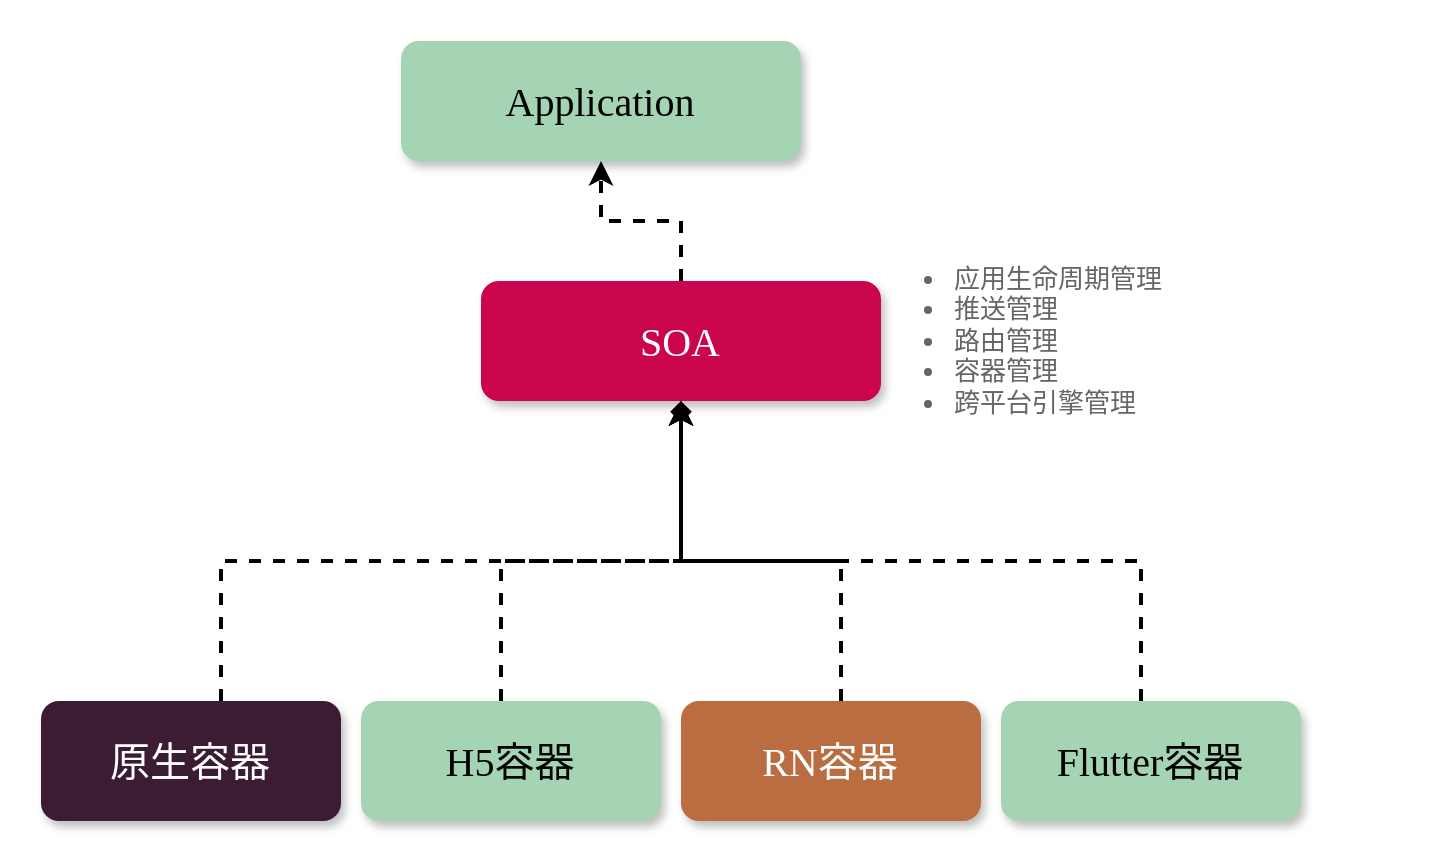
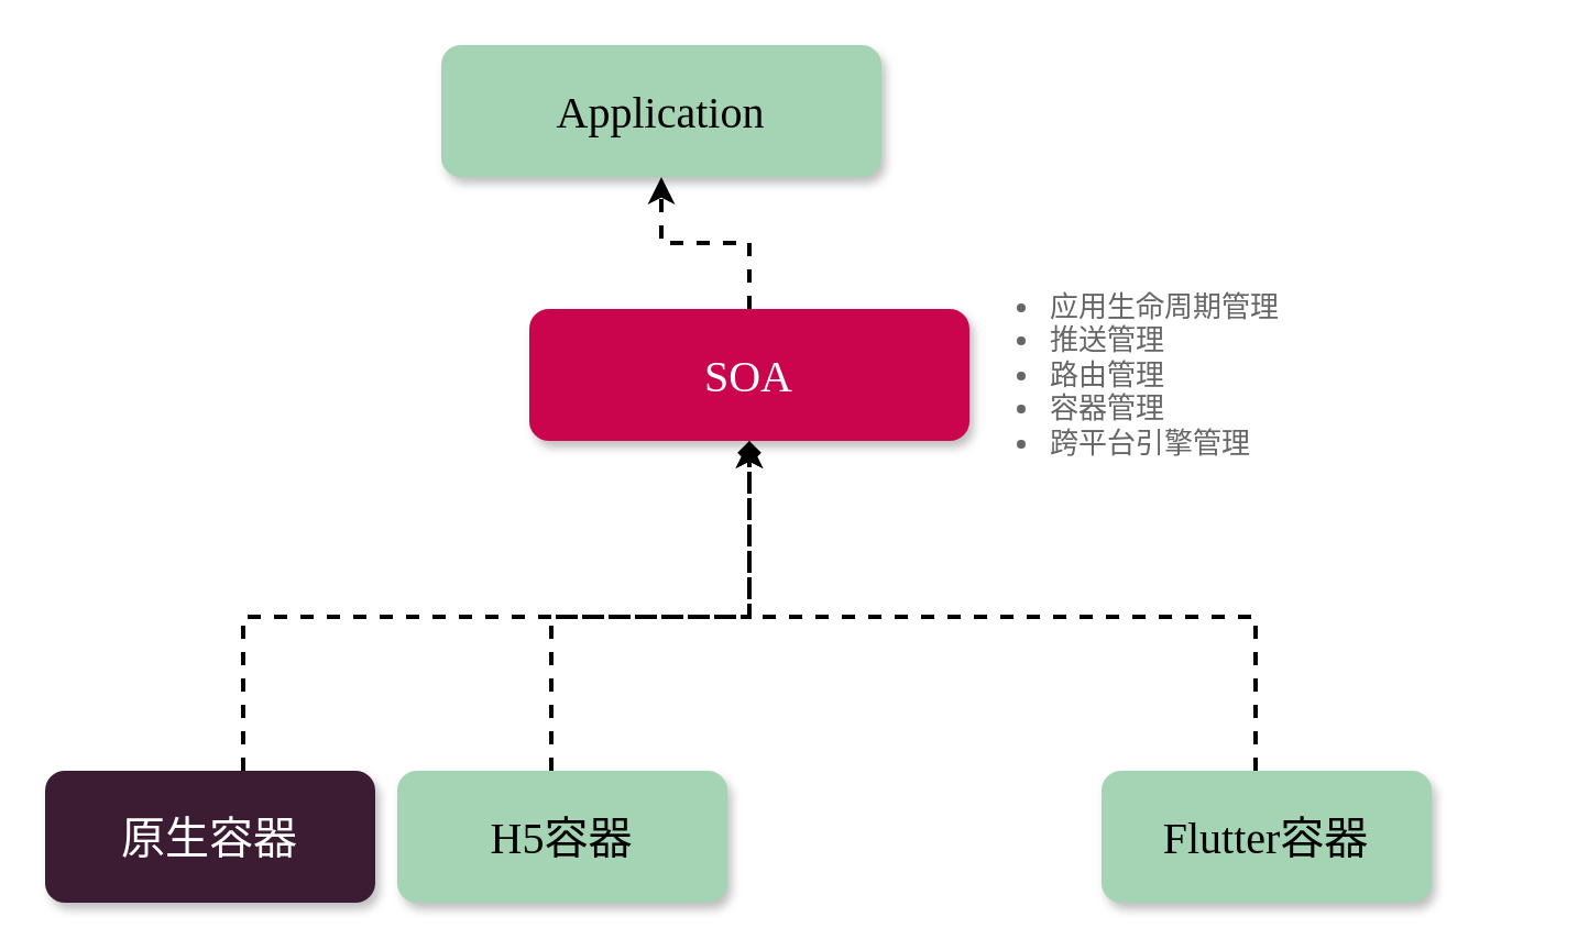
- <mxCell id="9" style="edgeStyle=orthogonalEdgeStyle;rounded=0;orthogonalLoop=1;jettySize=auto;html=1;entryX=0.5;entryY=1;entryDx=0;entryDy=0;dashed=1;fontFamily=Verdana;fontSize=20;fontColor=#FFFFFF;strokeWidth=2;fillColor=default;" edge="1" parent="1" source="10" target="4"><mxGeometry relative="1" as="geometry"><Array as="points"><mxPoint x="420" y="280" /><mxPoint x="340" y="280" /></Array></mxGeometry></mxCell>
- <mxCell id="10" value="RN容器" style="rounded=1;whiteSpace=wrap;html=1;fillColor=#B96D40;strokeColor=none;shadow=1;fontFamily=Verdana;fontSize=20;fontStyle=0;align=center;fontColor=#FFFFFF;" vertex="1" parent="1"><mxGeometry x="340" y="350" width="150" height="60" as="geometry" /></mxCell>
